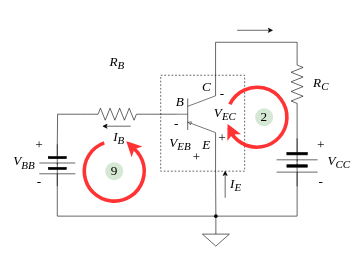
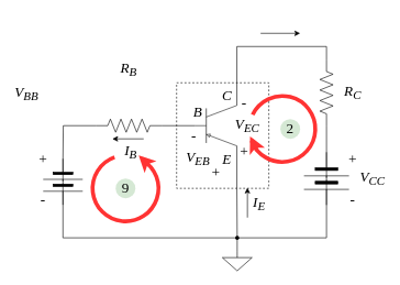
- <mxCell id="15" value="&lt;font face=&quot;Times New Roman&quot;&gt;&lt;i&gt;V&lt;sub&gt;BB&lt;/sub&gt;&lt;/i&gt;&lt;/font&gt;" style="text;html=1;strokeColor=none;fillColor=none;align=center;verticalAlign=middle;whiteSpace=wrap;rounded=0;fontSize=22;fontFamily=Helvetica;fontColor=default;strokeWidth=20;movable=1;resizable=1;rotatable=1;deletable=1;editable=1;locked=0;connectable=1;" parent="1" vertex="1"><mxGeometry x="20" y="255.82" width="40" height="30" as="geometry" /></mxCell>
+ <mxCell id="15" value="&lt;font face=&quot;Times New Roman&quot;&gt;&lt;i&gt;V&lt;sub&gt;BB&lt;/sub&gt;&lt;/i&gt;&lt;/font&gt;" style="text;html=1;strokeColor=none;fillColor=none;align=center;verticalAlign=middle;whiteSpace=wrap;rounded=0;fontSize=22;fontFamily=Helvetica;fontColor=default;strokeWidth=20;movable=1;resizable=1;rotatable=1;deletable=1;editable=1;locked=0;connectable=1;" parent="1" vertex="1"><mxGeometry x="20" y="125.82" width="40" height="30" as="geometry" /></mxCell>
